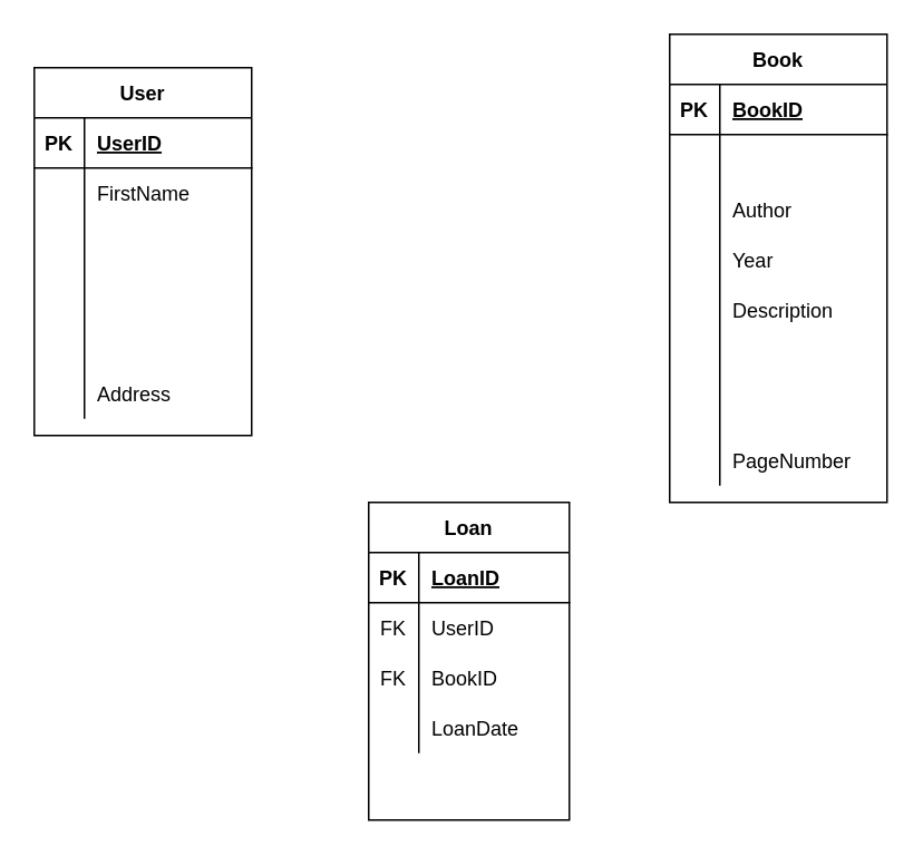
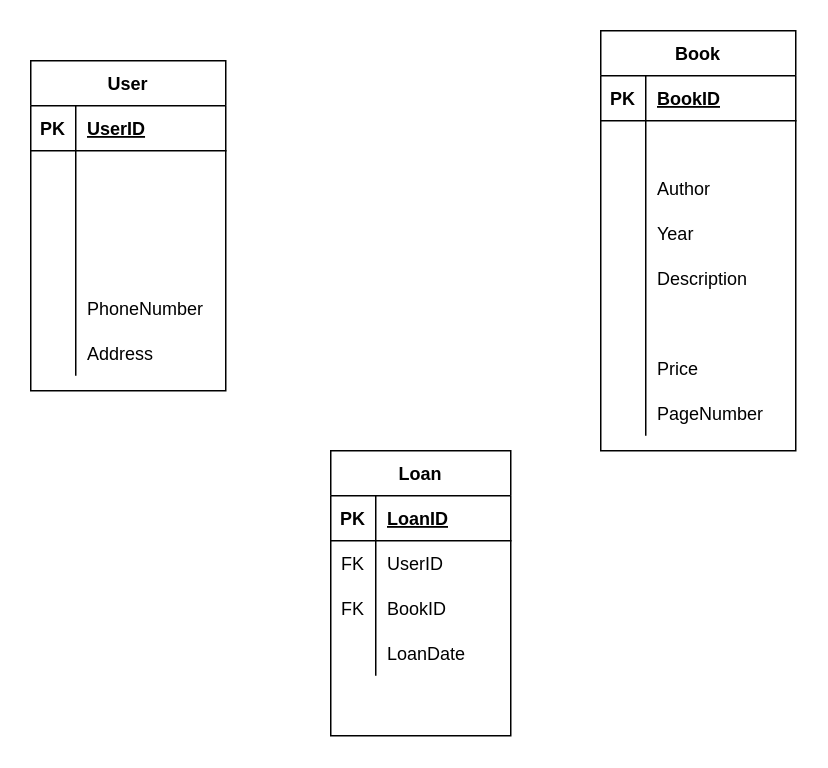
- <mxCell id="8" value="FirstName" style="shape=partialRectangle;connectable=0;fillColor=none;top=0;left=0;bottom=0;right=0;align=left;spacingLeft=6;overflow=hidden;" vertex="1" parent="6"><mxGeometry x="30" width="100" height="30" as="geometry" /></mxCell>
+ <mxCell id="15" value="PhoneNumber    " style="shape=partialRectangle;connectable=0;fillColor=none;top=0;left=0;bottom=0;right=0;align=left;spacingLeft=6;overflow=hidden;" vertex="1" parent="13"><mxGeometry x="30" width="100" height="30" as="geometry" /></mxCell>
+ <mxCell id="53" value="Price" style="shape=partialRectangle;connectable=0;fillColor=none;top=0;left=0;bottom=0;right=0;align=left;spacingLeft=6;overflow=hidden;" vertex="1" parent="51"><mxGeometry x="30" width="100" height="30" as="geometry" /></mxCell>
